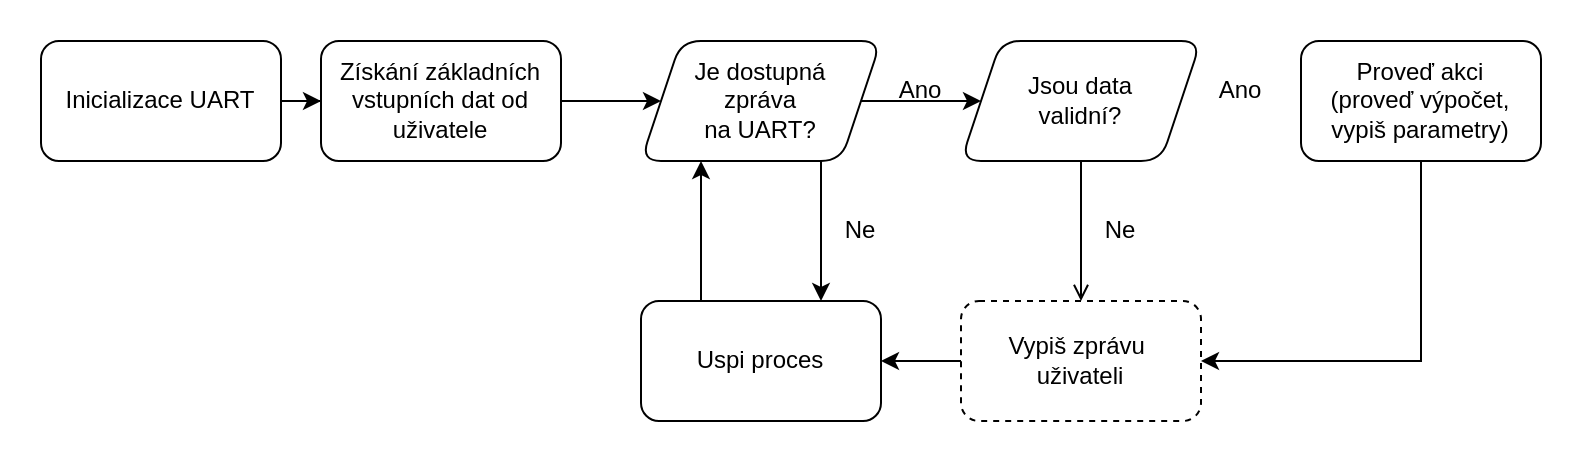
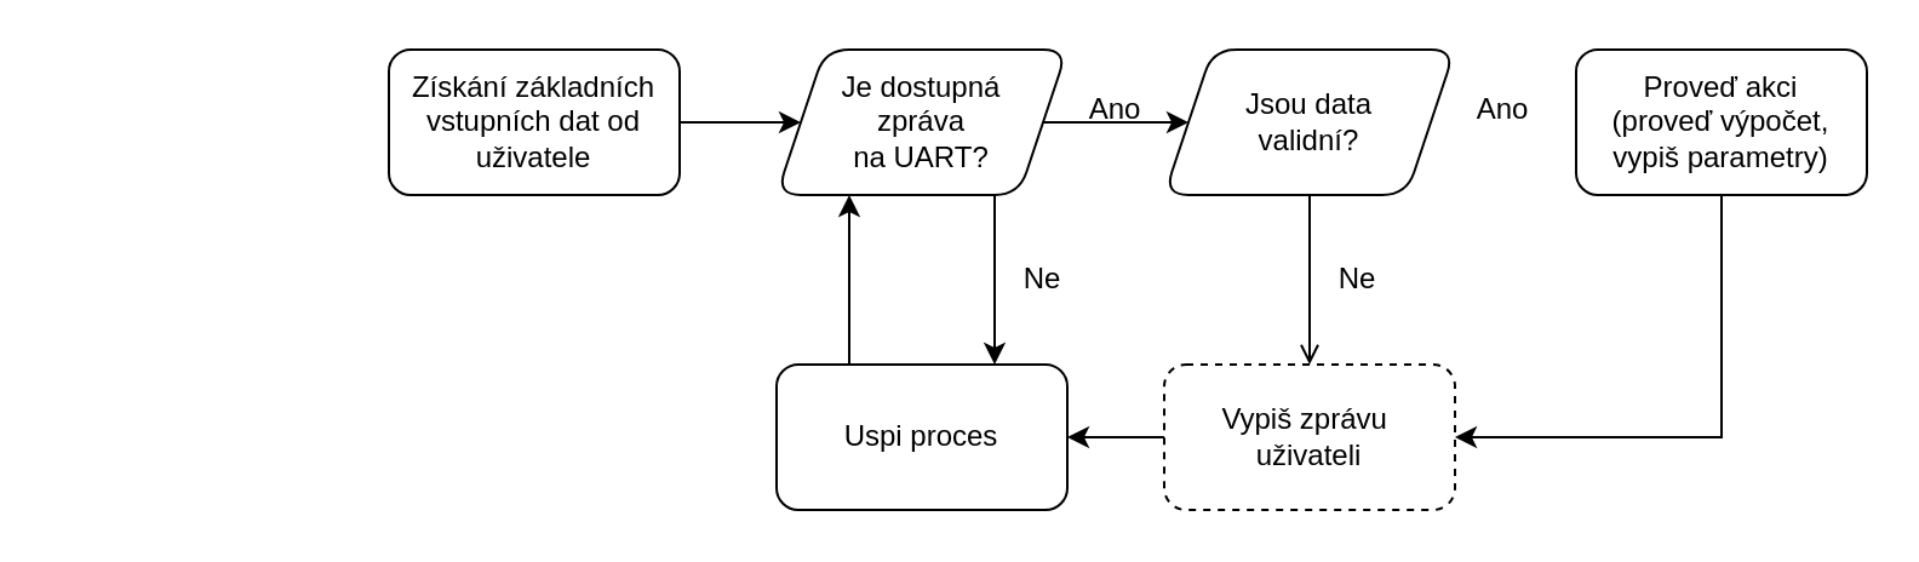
- <mxCell id="3" value="Inicializace UART" style="rounded=1;whiteSpace=wrap;html=1;" parent="1" vertex="1"><mxGeometry x="20" y="20" width="120" height="60" as="geometry" /></mxCell>
- <mxCell id="2" value="" style="edgeStyle=orthogonalEdgeStyle;rounded=0;orthogonalLoop=1;jettySize=auto;html=1;" parent="1" source="3" target="5" edge="1"><mxGeometry relative="1" as="geometry" /></mxCell>
